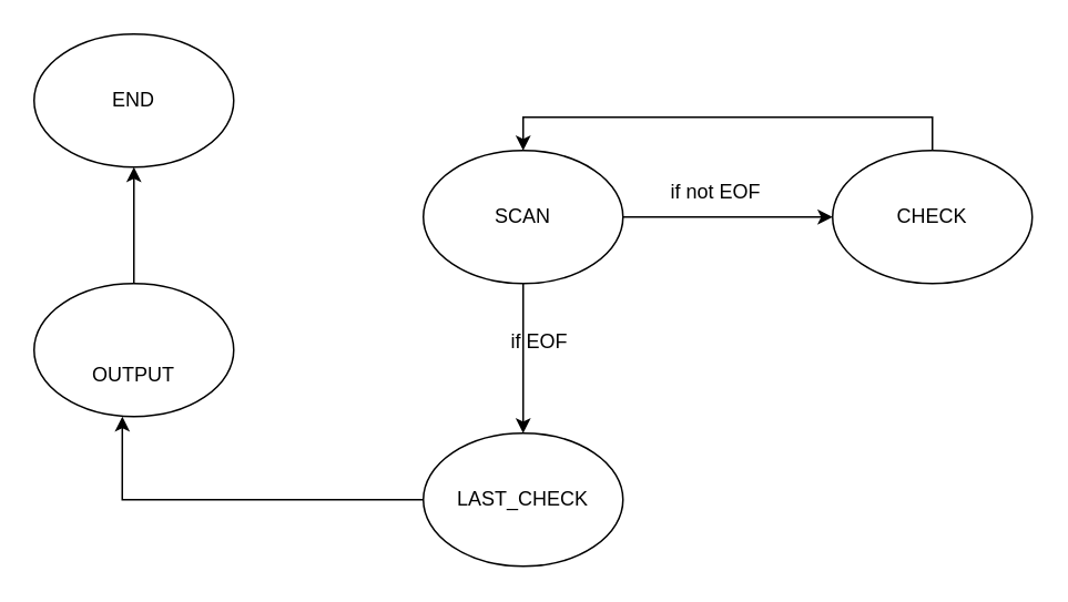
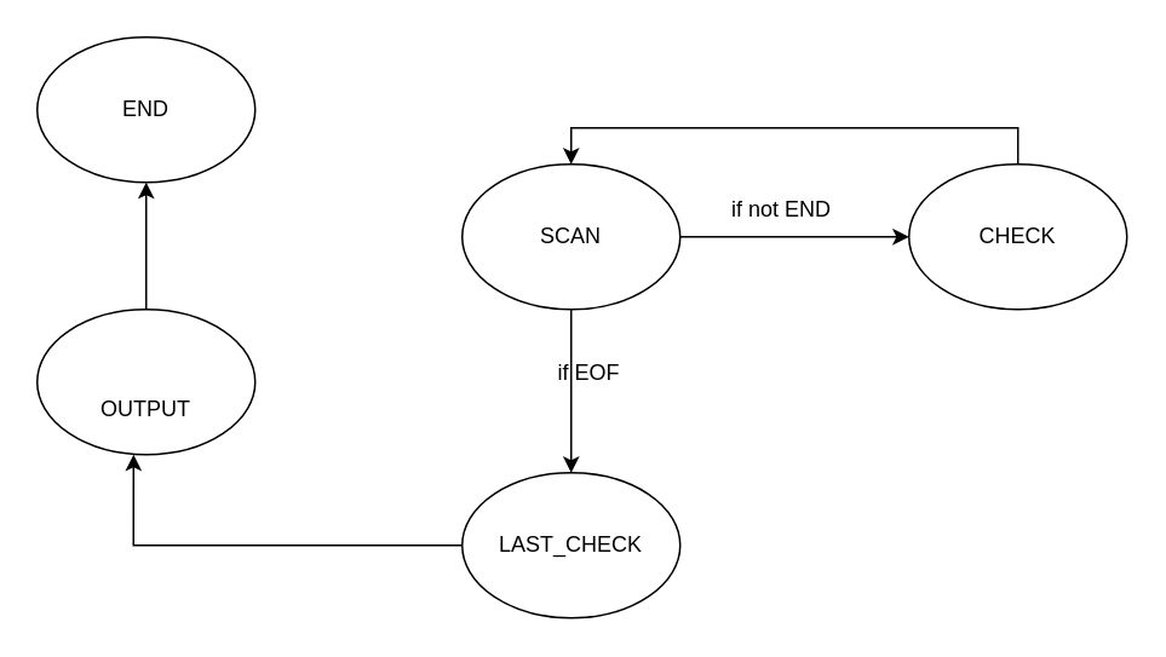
- <mxCell id="15" value="if not EOF" style="text;html=1;strokeColor=none;fillColor=none;align=center;verticalAlign=middle;whiteSpace=wrap;rounded=0;" vertex="1" parent="1"><mxGeometry x="400" y="100" width="60" height="30" as="geometry" /></mxCell>
+ <mxCell id="15" value="if not END" style="text;html=1;strokeColor=none;fillColor=none;align=center;verticalAlign=middle;whiteSpace=wrap;rounded=0;" vertex="1" parent="1"><mxGeometry x="400" y="100" width="60" height="30" as="geometry" /></mxCell>
